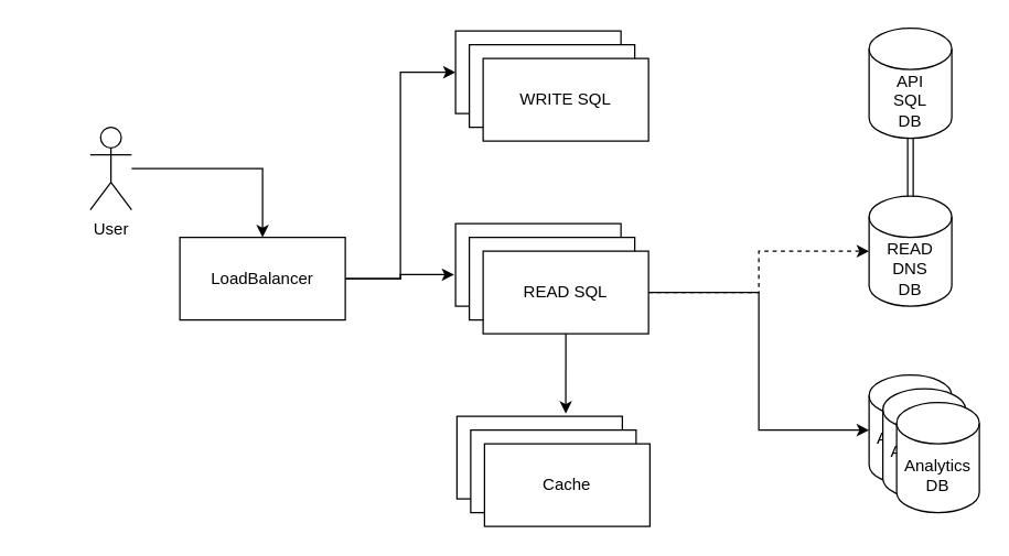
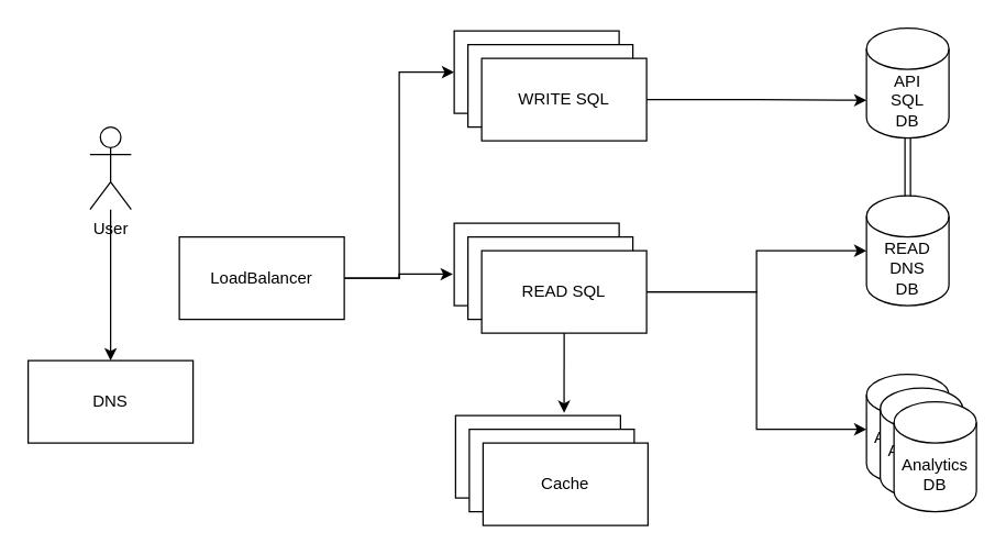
+ <mxCell id="25" style="edgeStyle=orthogonalEdgeStyle;rounded=0;orthogonalLoop=1;jettySize=auto;html=1;exitX=1;exitY=0.5;exitDx=0;exitDy=0;entryX=0;entryY=0;entryDx=0;entryDy=52.5;entryPerimeter=0;" edge="1" parent="1" source="14" target="24"><mxGeometry relative="1" as="geometry" /></mxCell>
- <mxCell id="5" style="edgeStyle=orthogonalEdgeStyle;rounded=0;orthogonalLoop=1;jettySize=auto;html=1;" edge="1" parent="1" source="7" target="4"><mxGeometry relative="1" as="geometry" /></mxCell>
- <mxCell id="26" style="edgeStyle=orthogonalEdgeStyle;rounded=0;orthogonalLoop=1;jettySize=auto;html=1;exitX=1;exitY=0.5;exitDx=0;exitDy=0;entryX=0;entryY=0.5;entryDx=0;entryDy=0;entryPerimeter=0;dashed=1;" edge="1" parent="1" source="18" target="8"><mxGeometry relative="1" as="geometry" /></mxCell>
+ <mxCell id="26" style="edgeStyle=orthogonalEdgeStyle;rounded=0;orthogonalLoop=1;jettySize=auto;html=1;exitX=1;exitY=0.5;exitDx=0;exitDy=0;entryX=0;entryY=0.5;entryDx=0;entryDy=0;entryPerimeter=0;" edge="1" parent="1" source="18" target="8"><mxGeometry relative="1" as="geometry" /></mxCell>
+ <mxCell id="6" style="edgeStyle=orthogonalEdgeStyle;rounded=0;orthogonalLoop=1;jettySize=auto;html=1;entryX=0.5;entryY=0;entryDx=0;entryDy=0;" edge="1" parent="1" source="7" target="10"><mxGeometry relative="1" as="geometry" /></mxCell>
+ <mxCell id="10" value="DNS" style="rounded=0;whiteSpace=wrap;html=1;" vertex="1" parent="1"><mxGeometry x="20" y="262" width="120" height="60" as="geometry" /></mxCell>
